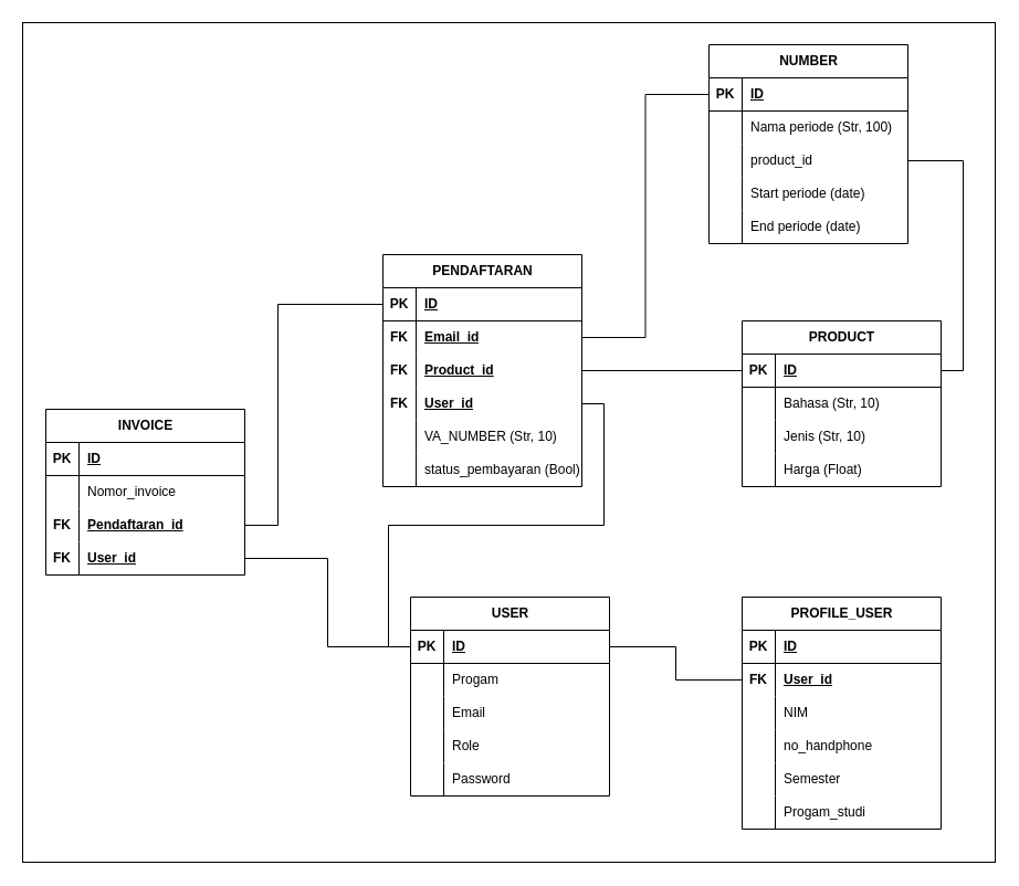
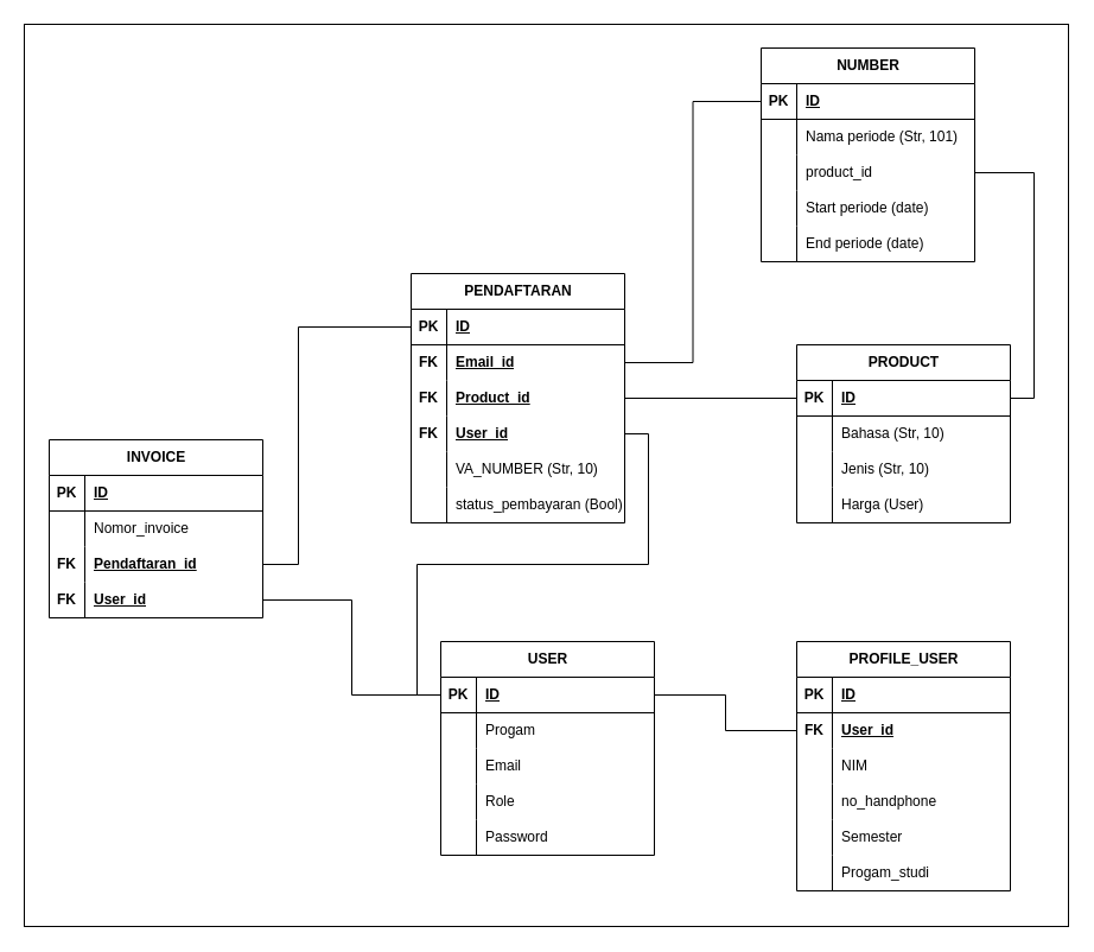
- <mxCell id="41" value="Nama periode (Str, 100)" style="shape=partialRectangle;connectable=0;fillColor=none;top=0;left=0;bottom=0;right=0;align=left;spacingLeft=6;overflow=hidden;whiteSpace=wrap;html=1;" parent="39" vertex="1"><mxGeometry x="30" width="150" height="30" as="geometry"><mxRectangle width="150" height="30" as="alternateBounds" /></mxGeometry></mxCell>
+ <mxCell id="41" value="Nama periode (Str, 101)" style="shape=partialRectangle;connectable=0;fillColor=none;top=0;left=0;bottom=0;right=0;align=left;spacingLeft=6;overflow=hidden;whiteSpace=wrap;html=1;" parent="39" vertex="1"><mxGeometry x="30" width="150" height="30" as="geometry"><mxRectangle width="150" height="30" as="alternateBounds" /></mxGeometry></mxCell>
- <mxCell id="34" value="Harga (Float)" style="shape=partialRectangle;connectable=0;fillColor=none;top=0;left=0;bottom=0;right=0;align=left;spacingLeft=6;overflow=hidden;whiteSpace=wrap;html=1;" parent="32" vertex="1"><mxGeometry x="30" width="150" height="30" as="geometry"><mxRectangle width="150" height="30" as="alternateBounds" /></mxGeometry></mxCell>
+ <mxCell id="34" value="Harga (User)" style="shape=partialRectangle;connectable=0;fillColor=none;top=0;left=0;bottom=0;right=0;align=left;spacingLeft=6;overflow=hidden;whiteSpace=wrap;html=1;" parent="32" vertex="1"><mxGeometry x="30" width="150" height="30" as="geometry"><mxRectangle width="150" height="30" as="alternateBounds" /></mxGeometry></mxCell>
